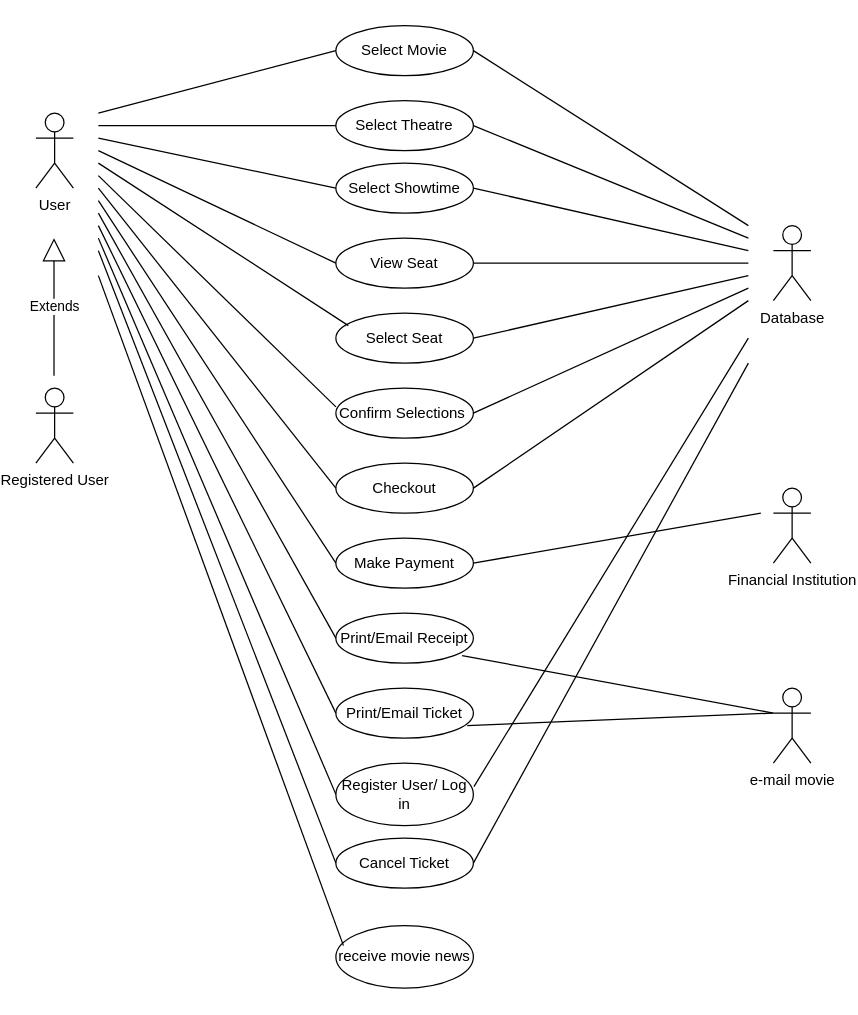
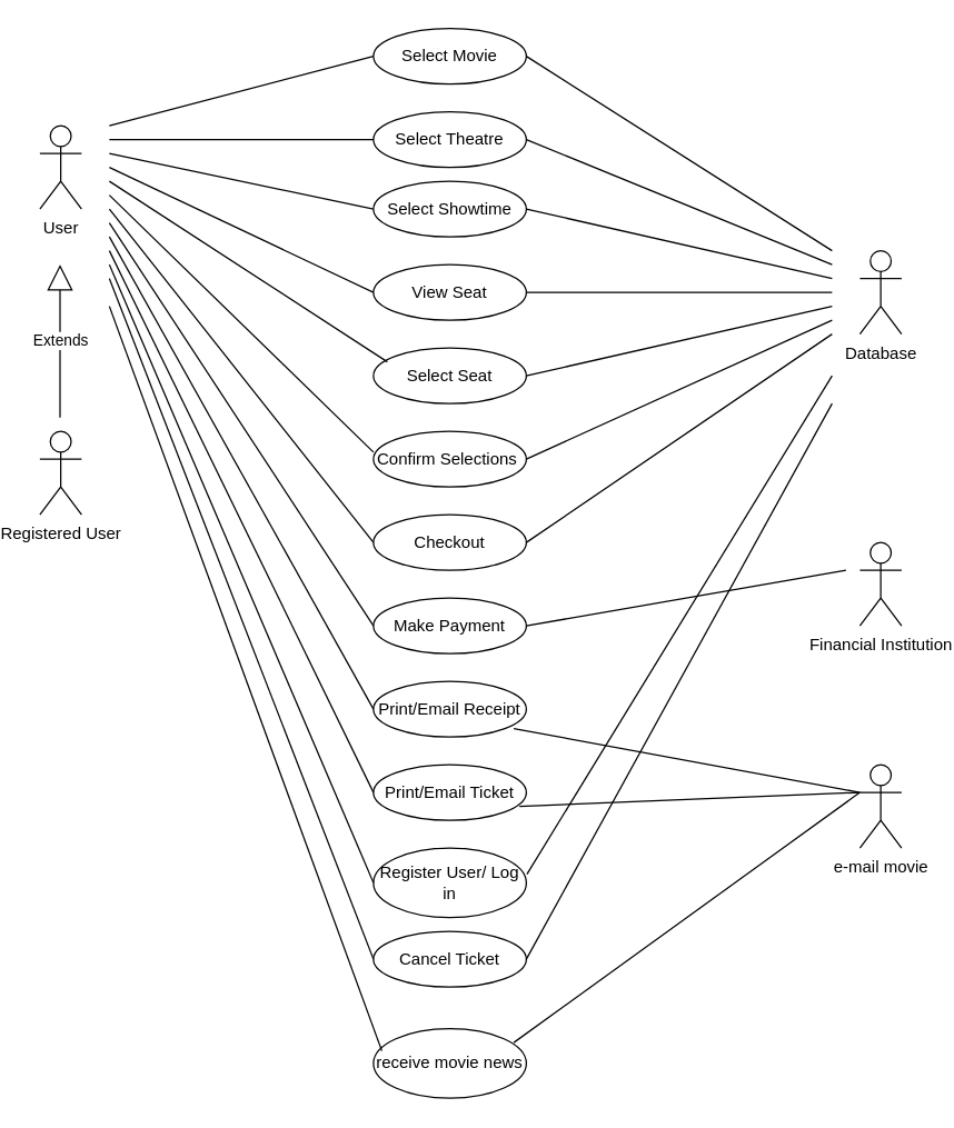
+ <mxCell id="43" style="edgeStyle=none;rounded=0;orthogonalLoop=1;jettySize=auto;html=1;exitX=0;exitY=0.333;exitDx=0;exitDy=0;exitPerimeter=0;entryX=0.918;entryY=0.2;entryDx=0;entryDy=0;endArrow=none;endFill=0;entryPerimeter=0;" parent="1" source="44" target="45" edge="1"><mxGeometry relative="1" as="geometry" /></mxCell>
